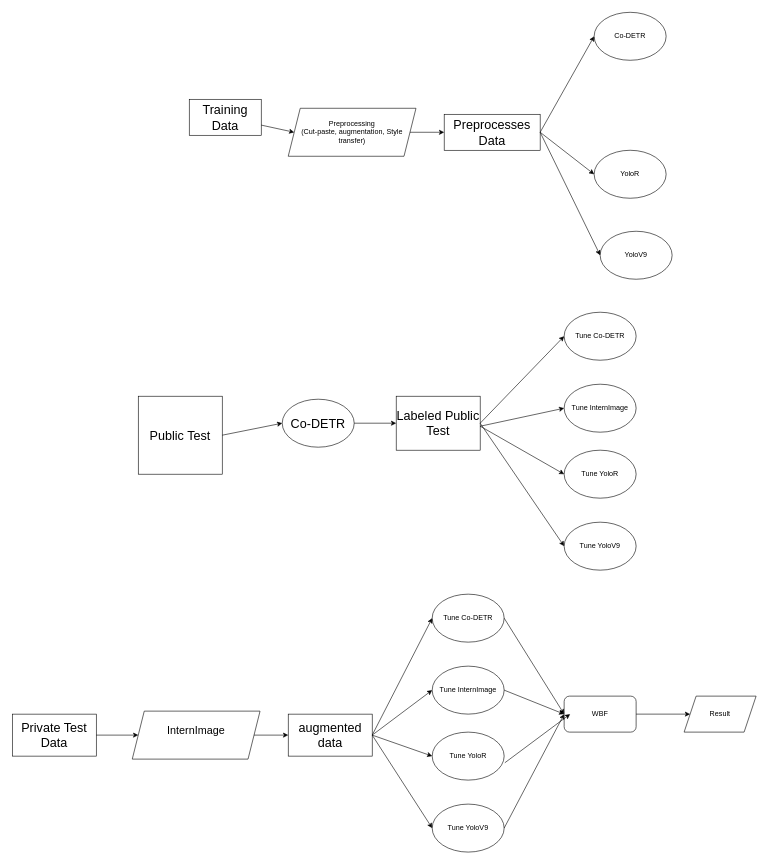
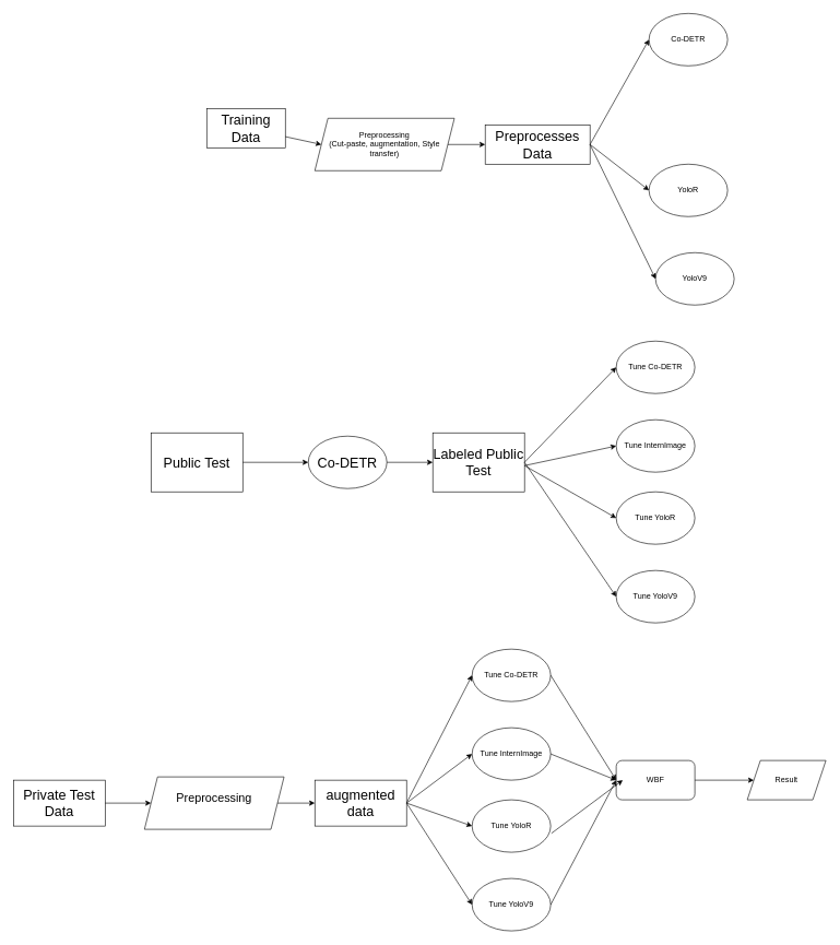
- <mxCell id="35" value="&lt;span style=&quot;font-size: 21px;&quot;&gt;Public Test&lt;/span&gt;" style="rounded=0;whiteSpace=wrap;html=1;" vertex="1" parent="1"><mxGeometry x="230" y="660" width="140" height="130" as="geometry" /></mxCell>
+ <mxCell id="35" value="&lt;span style=&quot;font-size: 21px;&quot;&gt;Public Test&lt;/span&gt;" style="rounded=0;whiteSpace=wrap;html=1;" vertex="1" parent="1"><mxGeometry x="230" y="660" width="140" height="90" as="geometry" /></mxCell>
- <mxCell id="14" value="&lt;font style=&quot;font-size: 18px;&quot;&gt;InternImage&lt;/font&gt;&lt;div&gt;&lt;br&gt;&lt;/div&gt;" style="shape=parallelogram;perimeter=parallelogramPerimeter;whiteSpace=wrap;html=1;fixedSize=1;" vertex="1" parent="1"><mxGeometry x="220" y="1185" width="213" height="80" as="geometry" /></mxCell>
+ <mxCell id="14" value="&lt;font style=&quot;font-size: 18px;&quot;&gt;Preprocessing&lt;/font&gt;&lt;div&gt;&lt;br&gt;&lt;/div&gt;" style="shape=parallelogram;perimeter=parallelogramPerimeter;whiteSpace=wrap;html=1;fixedSize=1;" vertex="1" parent="1"><mxGeometry x="220" y="1185" width="213" height="80" as="geometry" /></mxCell>
